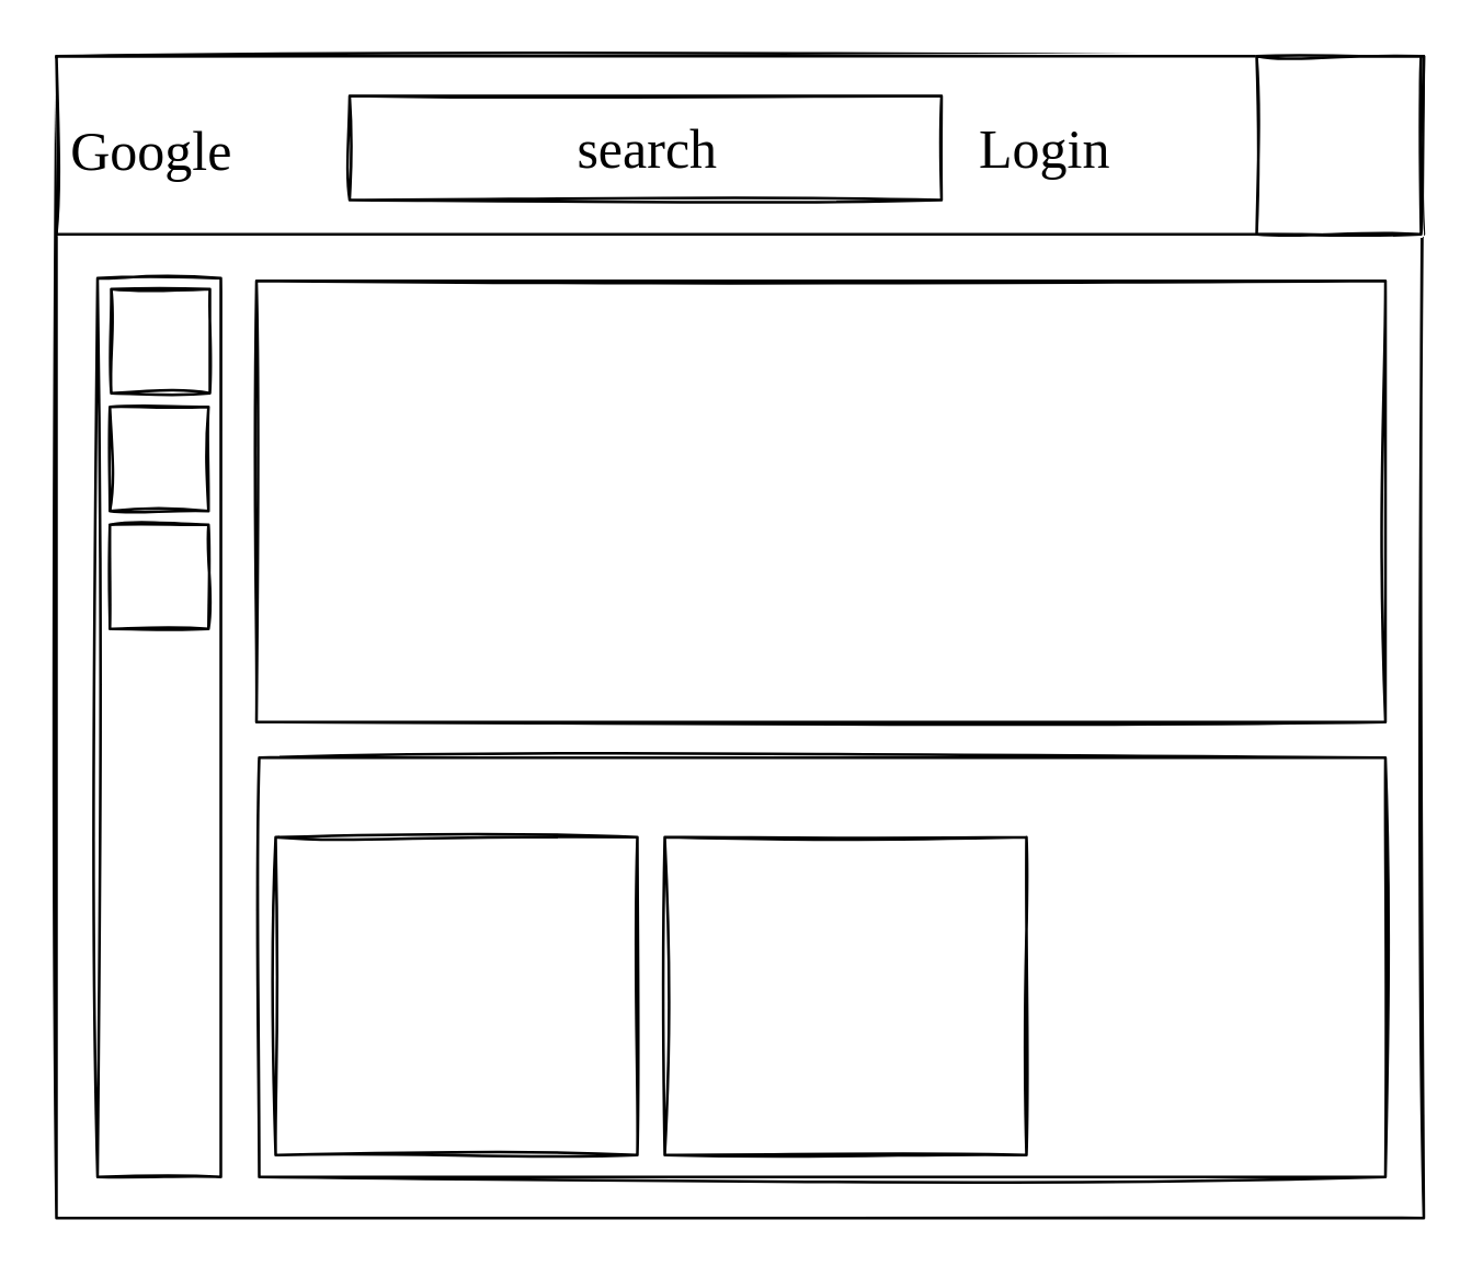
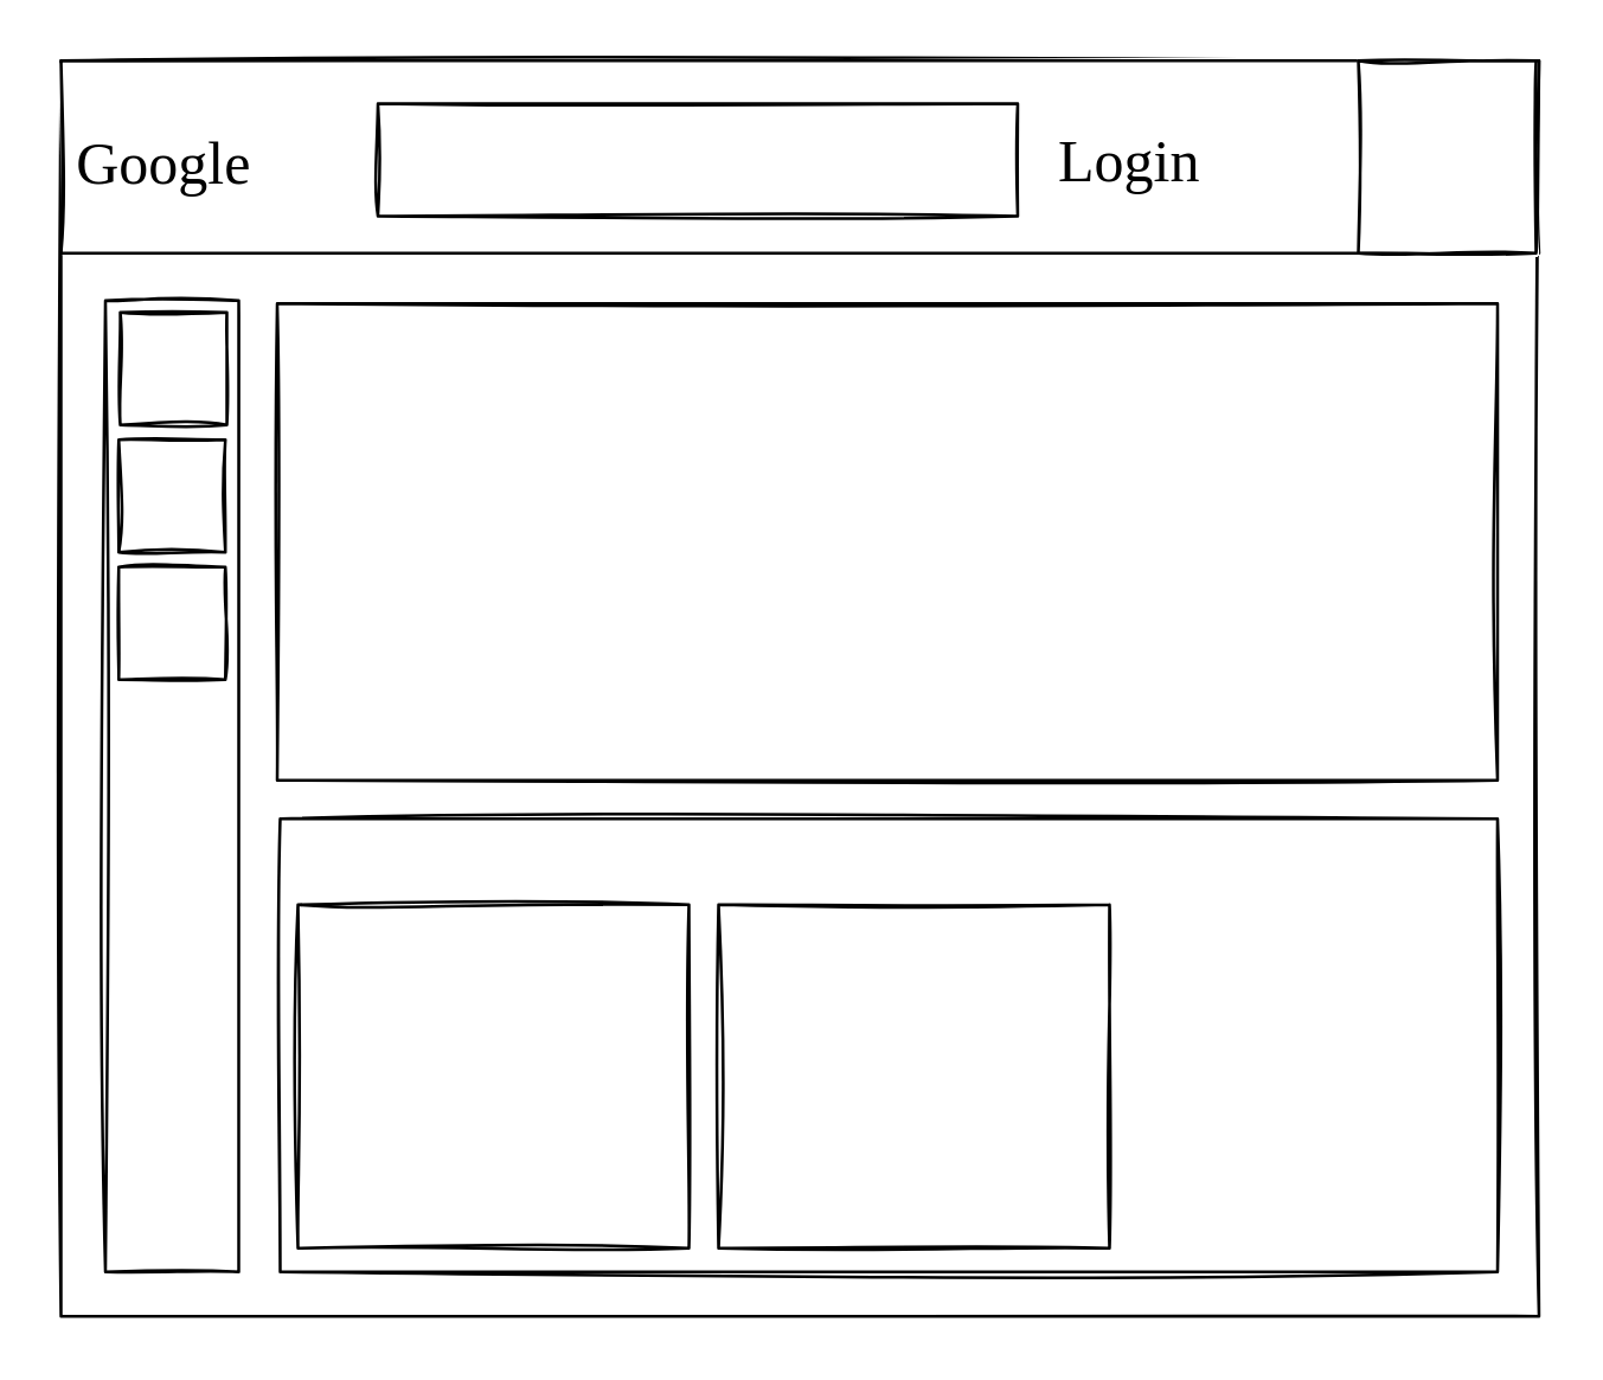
- <mxCell id="11" value="search" style="text;strokeColor=none;fillColor=none;html=1;align=center;verticalAlign=middle;whiteSpace=wrap;rounded=0;sketch=1;hachureGap=4;pointerEvents=0;fontFamily=Architects Daughter;fontSource=https%3A%2F%2Ffonts.googleapis.com%2Fcss%3Ffamily%3DArchitects%2BDaughter;fontSize=20;" parent="1" vertex="1"><mxGeometry x="133" y="38" width="206" height="30" as="geometry" /></mxCell>
